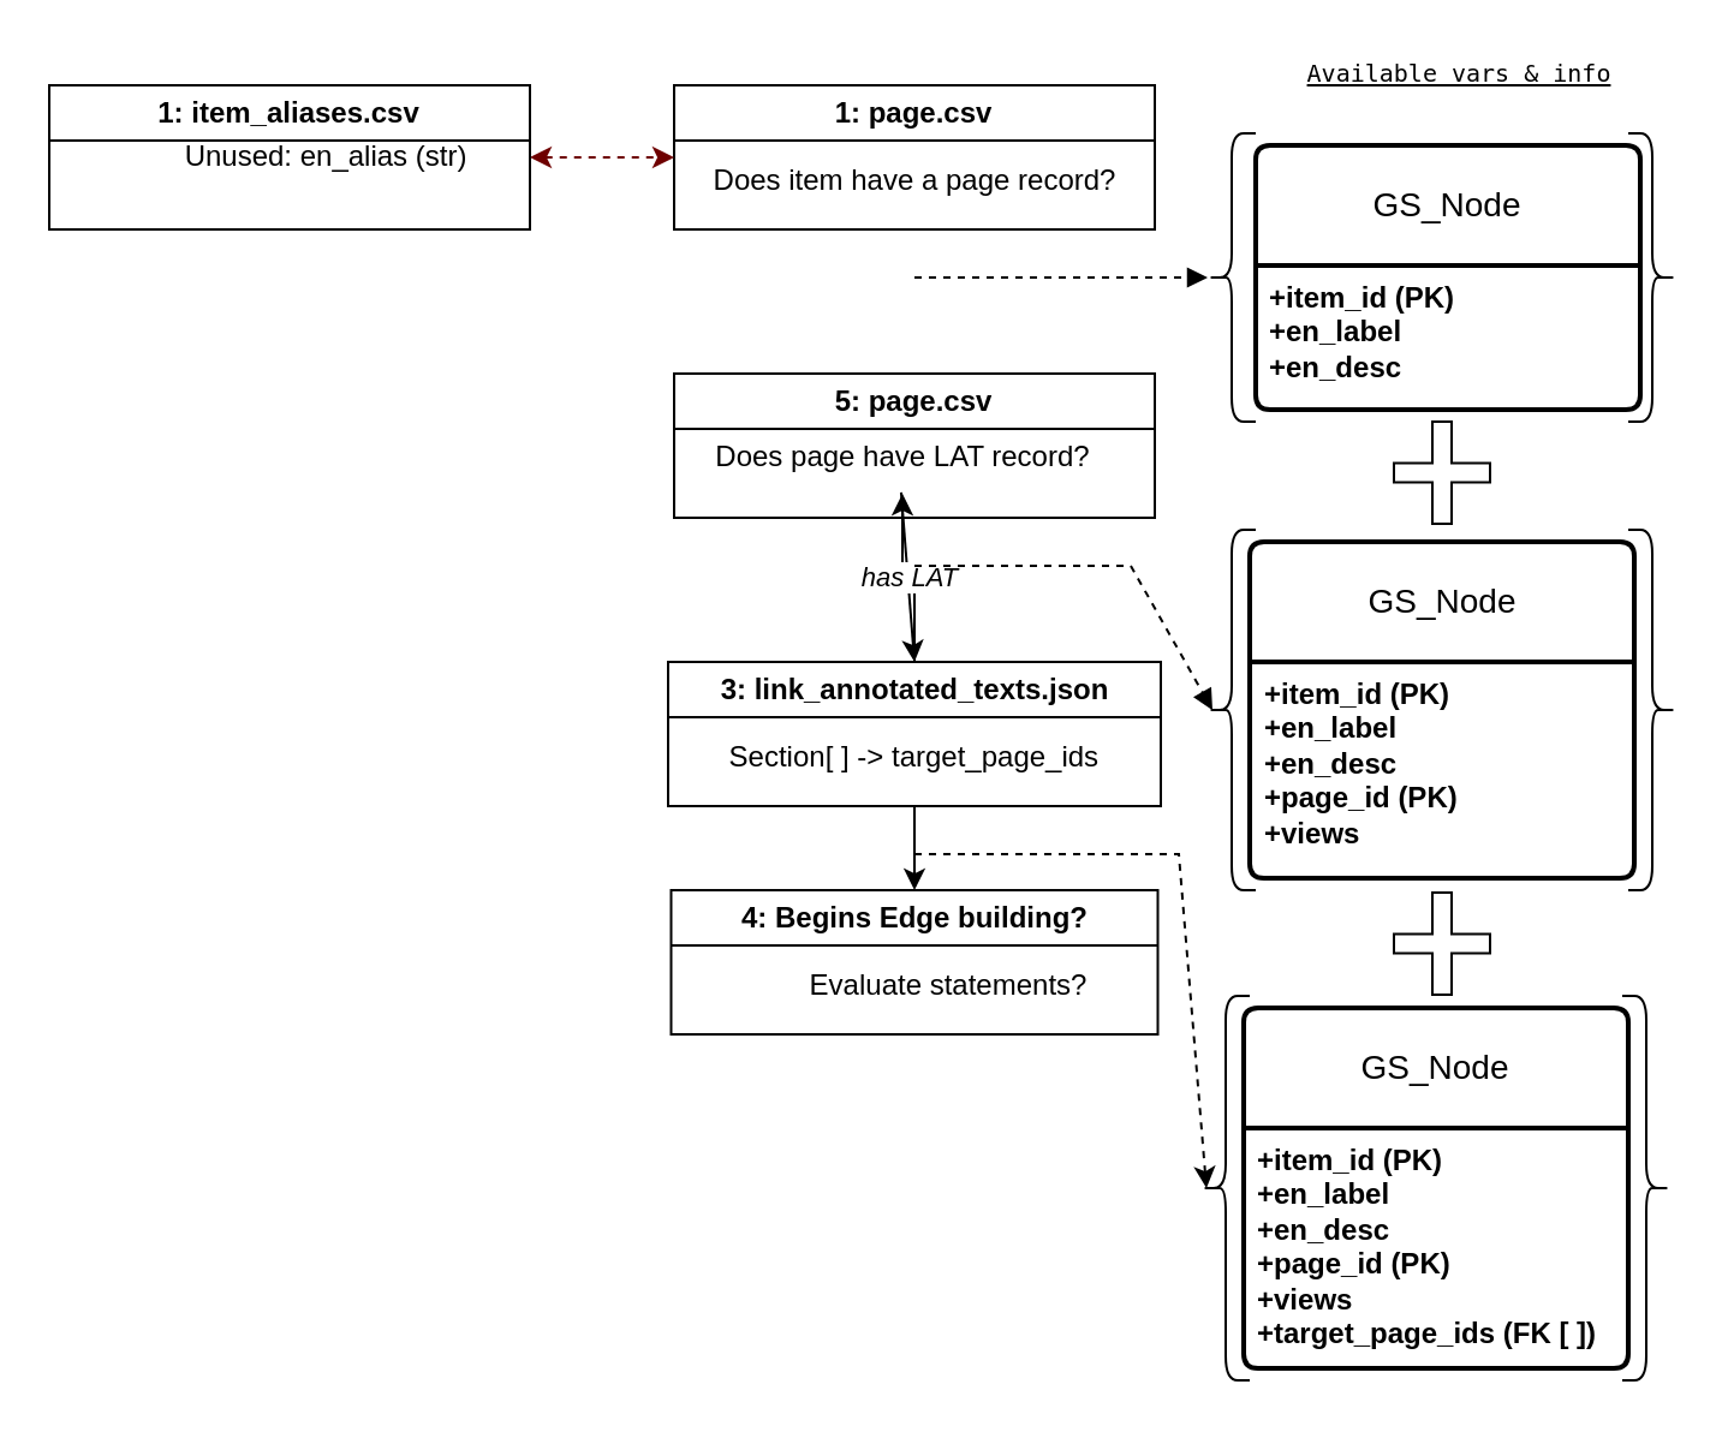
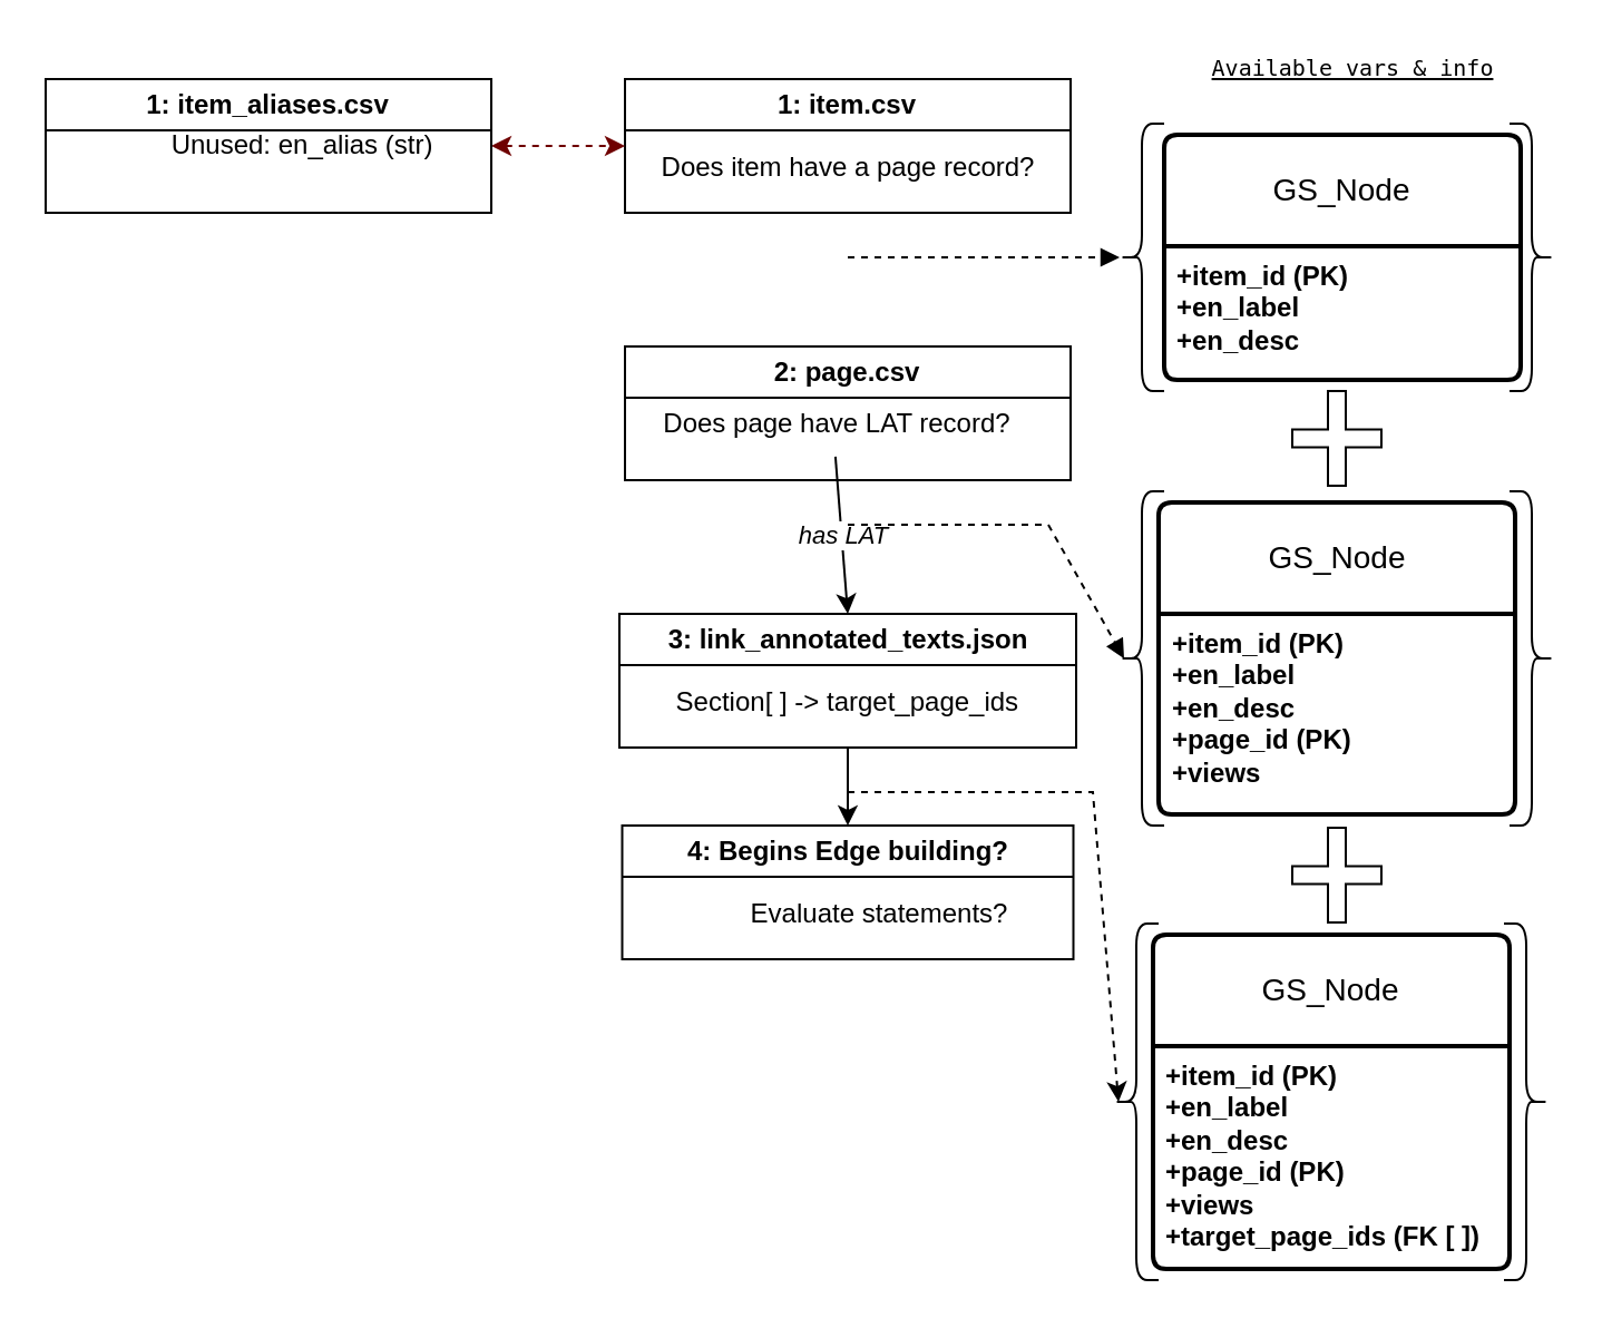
- <mxCell id="2" value="1: page.csv" style="swimlane;whiteSpace=wrap;html=1;" vertex="1" parent="1"><mxGeometry x="280" y="35" width="200" height="60" as="geometry"><mxRectangle x="40" y="40" width="160" height="30" as="alternateBounds" /></mxGeometry></mxCell>
+ <mxCell id="2" value="1: item.csv" style="swimlane;whiteSpace=wrap;html=1;" vertex="1" parent="1"><mxGeometry x="280" y="35" width="200" height="60" as="geometry"><mxRectangle x="40" y="40" width="160" height="30" as="alternateBounds" /></mxGeometry></mxCell>
- <mxCell id="4" value="5: page.csv" style="swimlane;whiteSpace=wrap;html=1;" vertex="1" parent="1"><mxGeometry x="280" y="155" width="200" height="60" as="geometry"><mxRectangle x="320" y="40" width="160" height="30" as="alternateBounds" /></mxGeometry></mxCell>
+ <mxCell id="4" value="2: page.csv" style="swimlane;whiteSpace=wrap;html=1;" vertex="1" parent="1"><mxGeometry x="280" y="155" width="200" height="60" as="geometry"><mxRectangle x="320" y="40" width="160" height="30" as="alternateBounds" /></mxGeometry></mxCell>
- <mxCell id="7" value="" style="edgeStyle=orthogonalEdgeStyle;rounded=0;orthogonalLoop=1;jettySize=auto;html=1;exitX=0.5;exitY=0;exitDx=0;exitDy=0;" edge="1" parent="1" source="8" target="5"><mxGeometry relative="1" as="geometry" /></mxCell>
